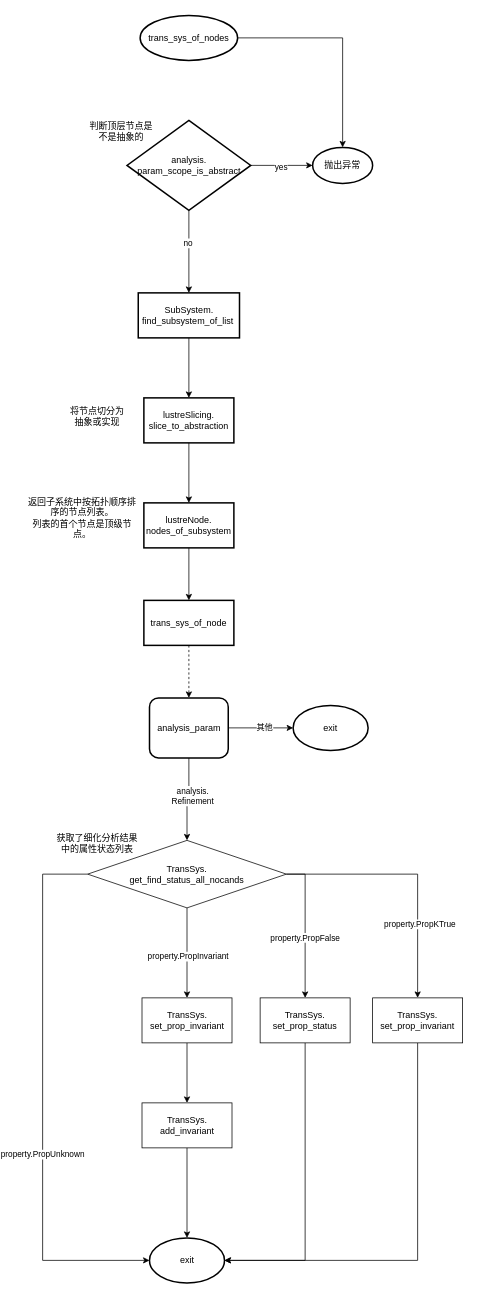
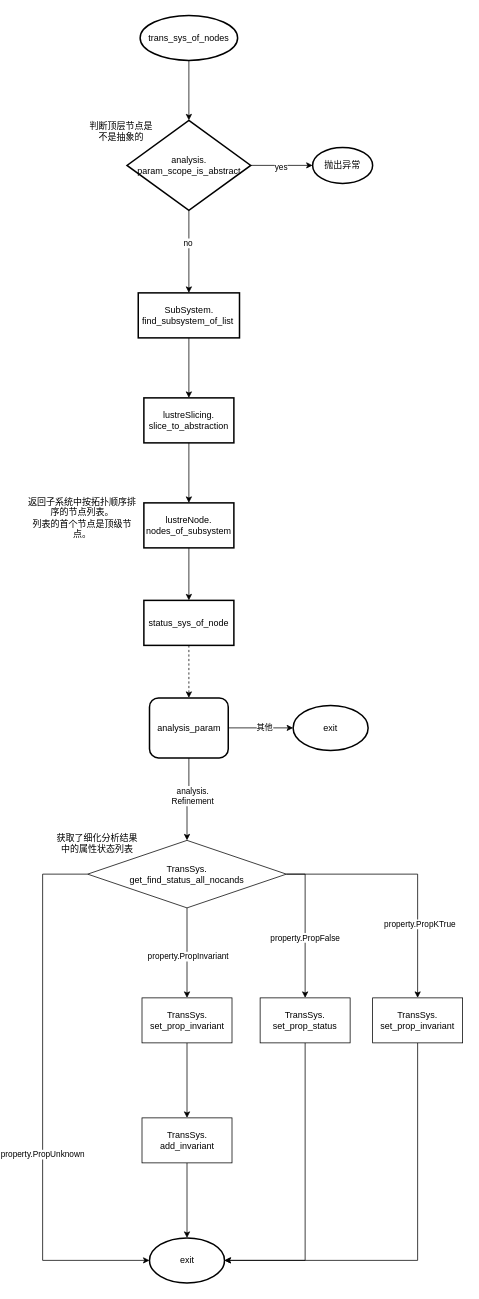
- <mxCell id="2" style="edgeStyle=orthogonalEdgeStyle;rounded=0;orthogonalLoop=1;jettySize=auto;html=1;" edge="1" parent="1" source="3" target="45"><mxGeometry relative="1" as="geometry" /></mxCell>
+ <mxCell id="2" style="edgeStyle=orthogonalEdgeStyle;rounded=0;orthogonalLoop=1;jettySize=auto;html=1;entryX=0.5;entryY=0;entryDx=0;entryDy=0;entryPerimeter=0;" edge="1" parent="1" source="3" target="8"><mxGeometry relative="1" as="geometry" /></mxCell>
- <mxCell id="14" value="将节点切分为抽象或实现" style="text;html=1;strokeColor=none;fillColor=none;align=center;verticalAlign=middle;whiteSpace=wrap;rounded=0;" vertex="1" parent="1"><mxGeometry x="75.5" y="540" width="80" height="30" as="geometry" /></mxCell>
- <mxCell id="19" value="trans_sys_of_node" style="whiteSpace=wrap;html=1;strokeWidth=2;" vertex="1" parent="1"><mxGeometry x="178" y="800" width="120" height="60" as="geometry" /></mxCell>
+ <mxCell id="19" value="status_sys_of_node" style="whiteSpace=wrap;html=1;strokeWidth=2;" vertex="1" parent="1"><mxGeometry x="178" y="800" width="120" height="60" as="geometry" /></mxCell>
- <mxCell id="38" value="TransSys.&lt;br&gt;add_invariant" style="whiteSpace=wrap;html=1;" vertex="1" parent="1"><mxGeometry x="175.5" y="1470" width="120" height="60" as="geometry" /></mxCell>
+ <mxCell id="38" value="TransSys.&lt;br&gt;add_invariant" style="whiteSpace=wrap;html=1;" vertex="1" parent="1"><mxGeometry x="175.5" y="1490" width="120" height="60" as="geometry" /></mxCell>
